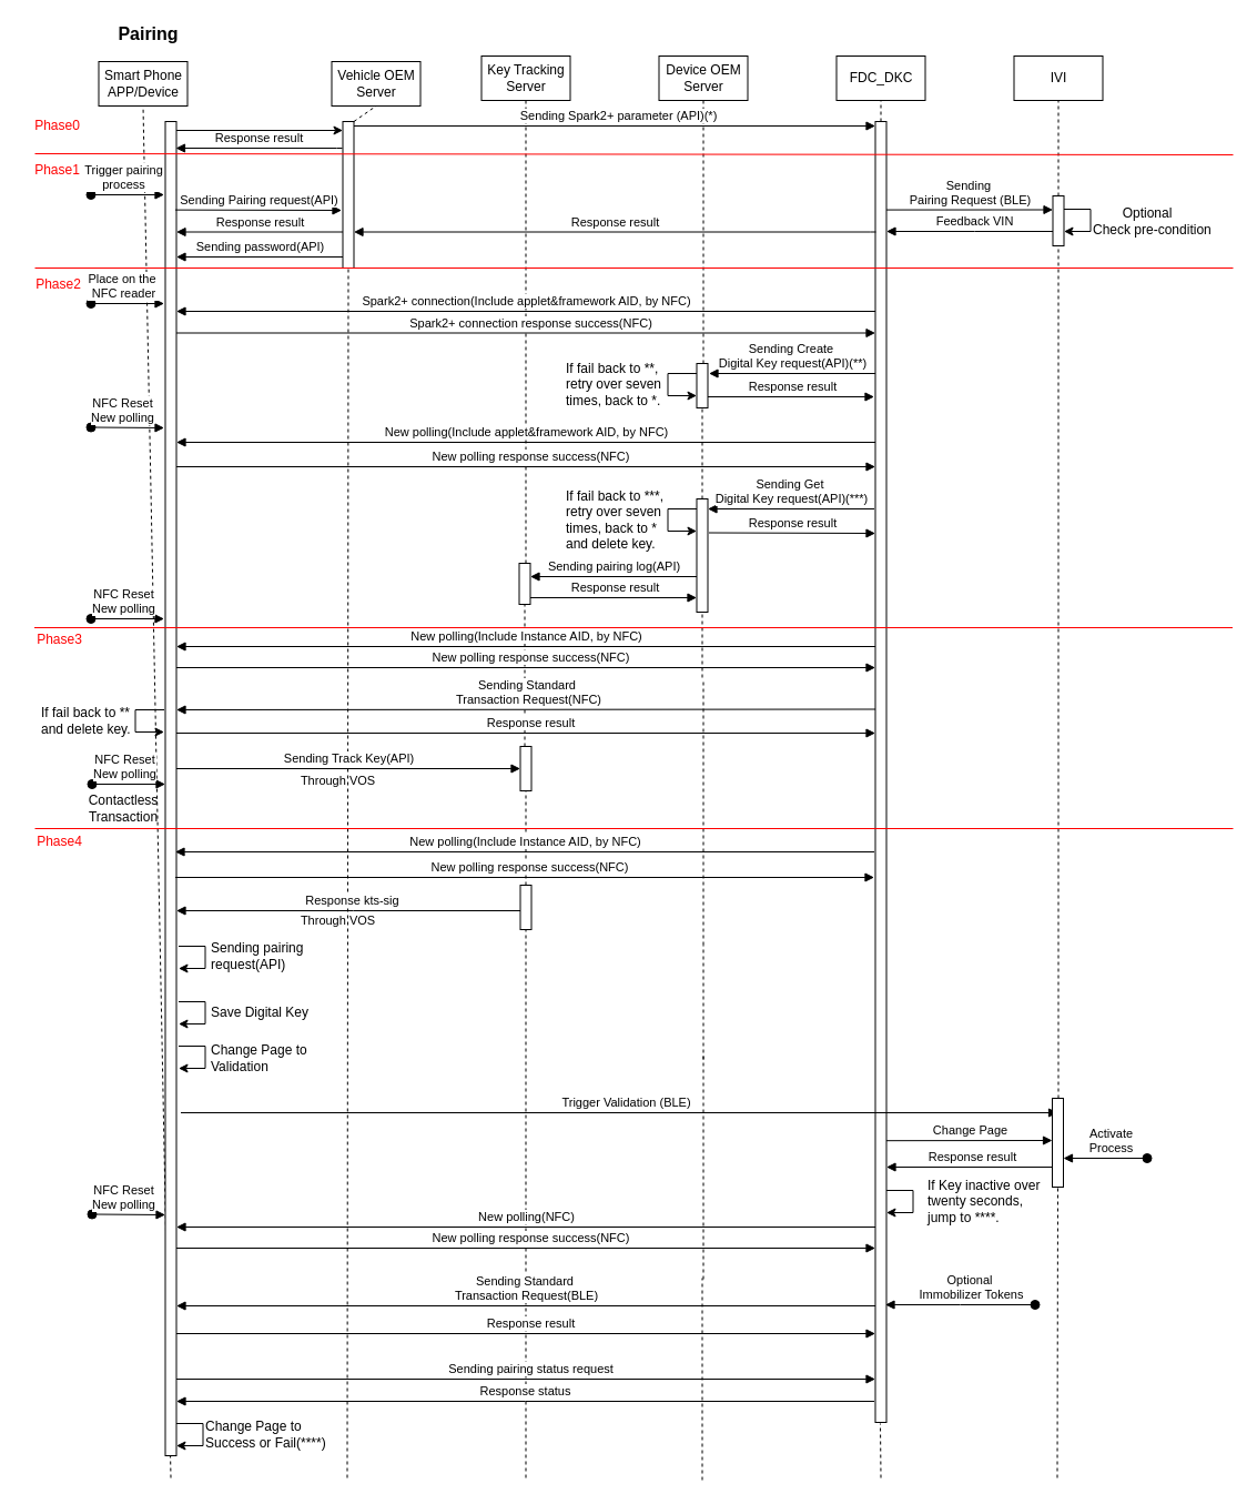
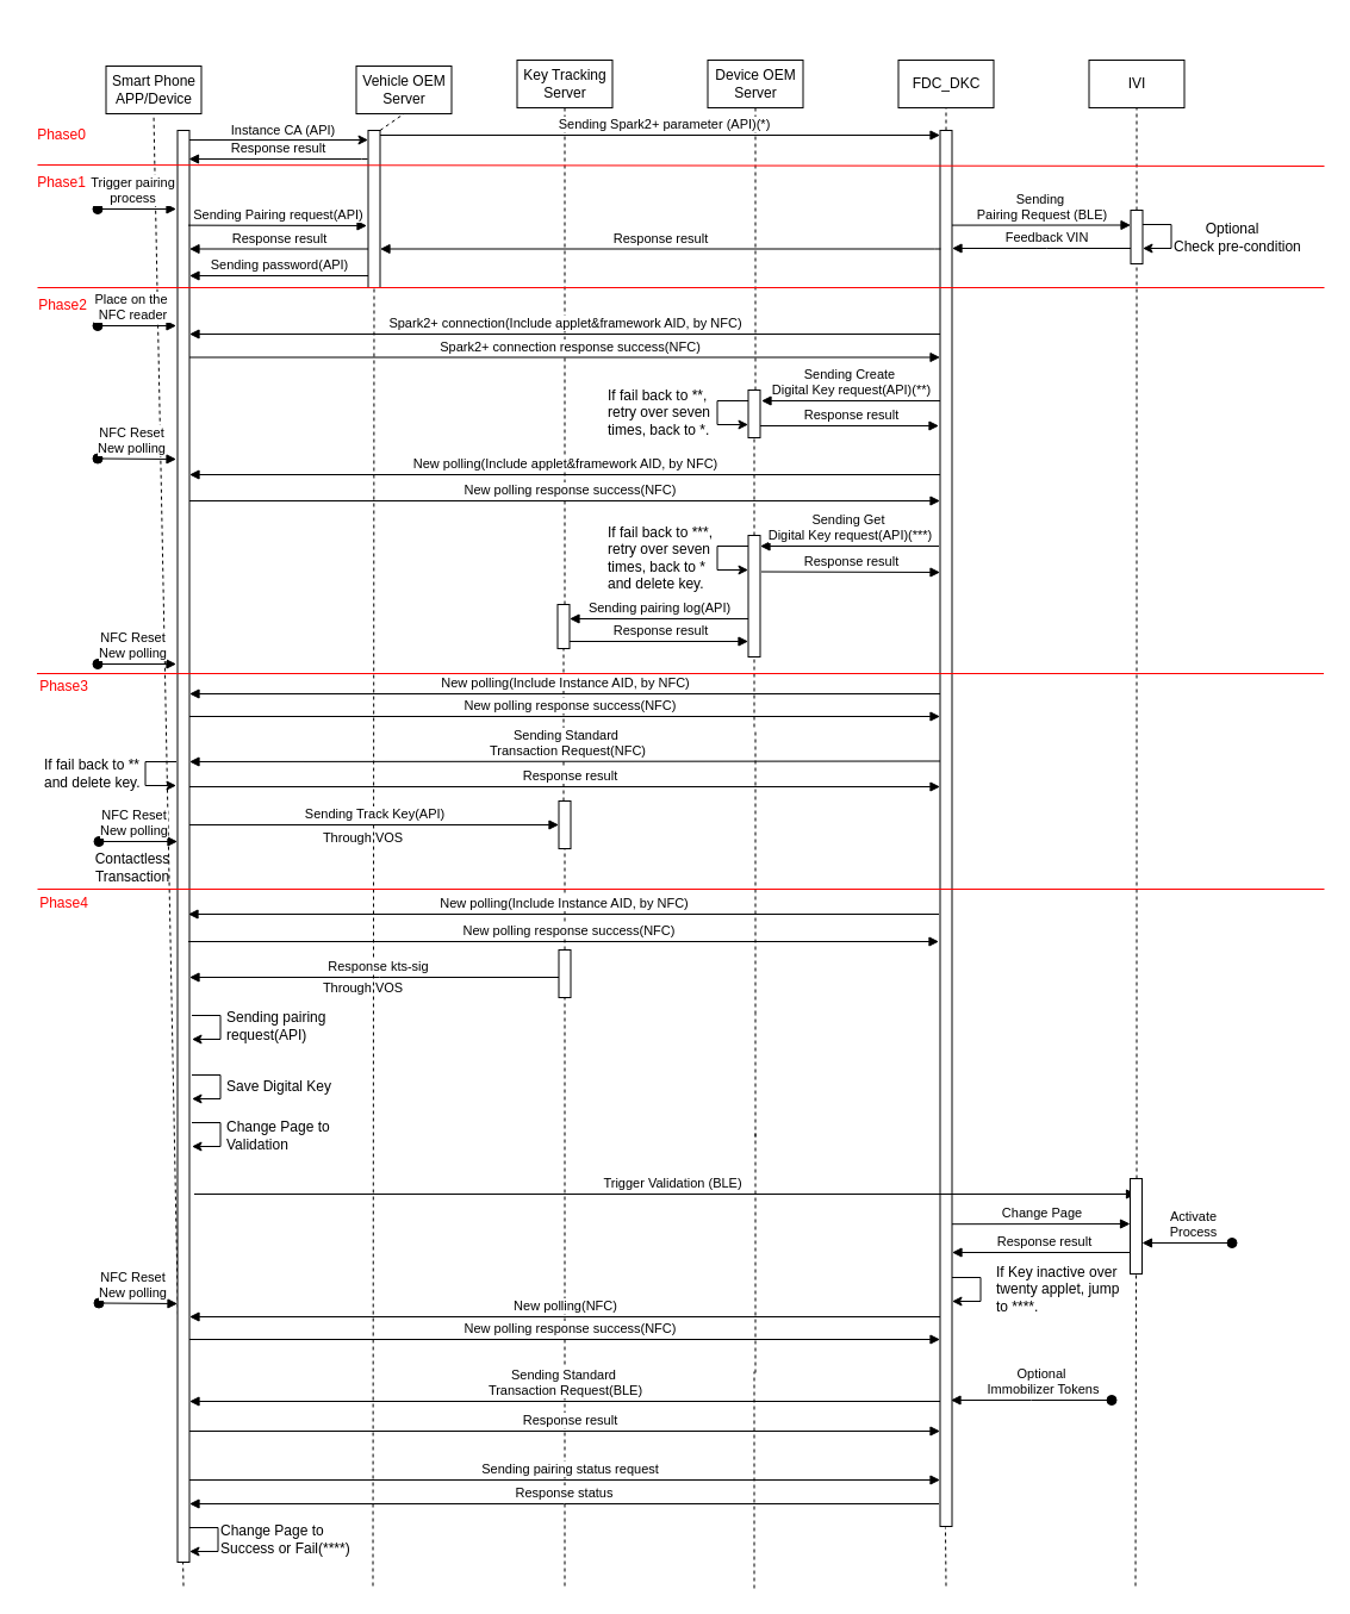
- <mxCell id="5" value="Pairing" style="text;html=1;align=center;verticalAlign=middle;whiteSpace=wrap;rounded=0;fontSize=16;fontStyle=1" vertex="1" parent="1"><mxGeometry x="73.5" y="20" width="119" height="20" as="geometry" /></mxCell>
+ <mxCell id="110" value="&lt;font style=&quot;font-size: 11px;&quot;&gt;Instance CA (API)&lt;/font&gt;" style="text;html=1;align=center;verticalAlign=middle;resizable=0;points=[];autosize=1;strokeColor=none;fillColor=none;" vertex="1" parent="1"><mxGeometry x="181.5" y="93.5" width="110" height="30" as="geometry" /></mxCell>
- <mxCell id="83" value="If Key inactive over twenty seconds, jump to ****." style="text;html=1;align=left;verticalAlign=middle;whiteSpace=wrap;rounded=0;" vertex="1" parent="1"><mxGeometry x="833.5" y="1072" width="111" height="20" as="geometry" /></mxCell>
+ <mxCell id="83" value="If Key inactive over twenty applet, jump to ****." style="text;html=1;align=left;verticalAlign=middle;whiteSpace=wrap;rounded=0;" vertex="1" parent="1"><mxGeometry x="833.5" y="1072" width="111" height="20" as="geometry" /></mxCell>
